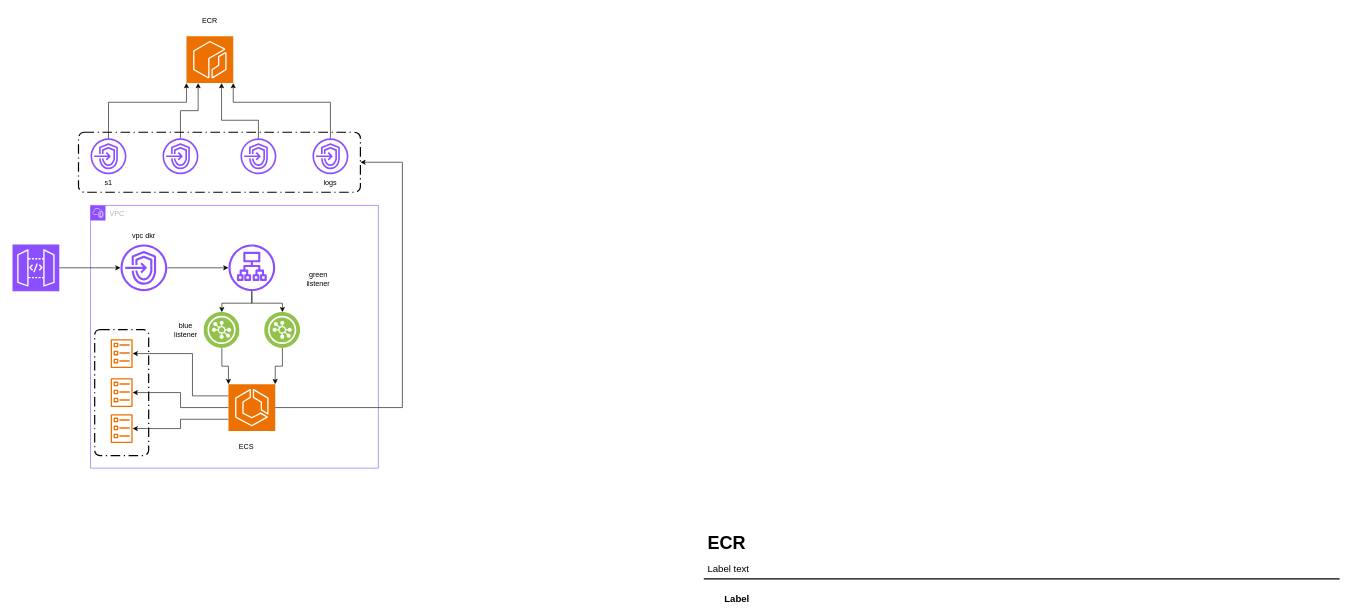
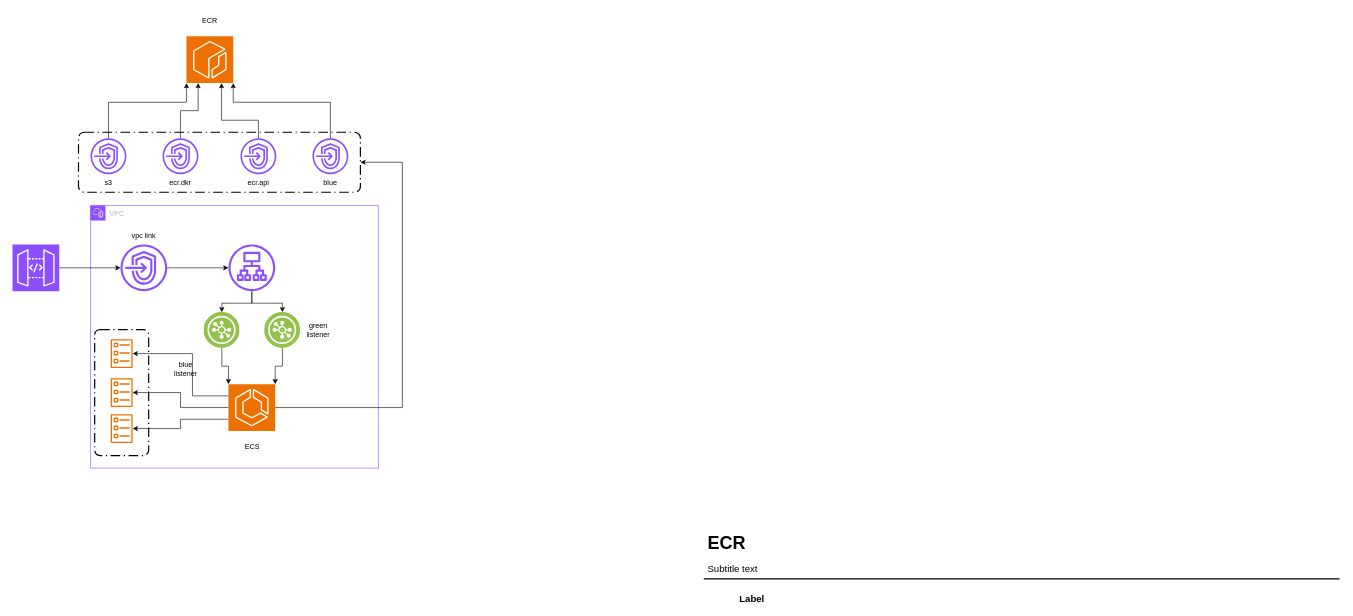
- <mxCell id="42" value="s1" style="text;strokeColor=none;align=center;fillColor=none;html=1;verticalAlign=middle;whiteSpace=wrap;rounded=0;" parent="1" vertex="1"><mxGeometry x="150" y="290" width="60" height="30" as="geometry" /></mxCell>
+ <mxCell id="42" value="s3" style="text;strokeColor=none;align=center;fillColor=none;html=1;verticalAlign=middle;whiteSpace=wrap;rounded=0;" parent="1" vertex="1"><mxGeometry x="150" y="290" width="60" height="30" as="geometry" /></mxCell>
+ <mxCell id="34" value="ecr.dkr" style="text;strokeColor=none;align=center;fillColor=none;html=1;verticalAlign=middle;whiteSpace=wrap;rounded=0;" parent="1" vertex="1"><mxGeometry x="270" y="290" width="60" height="30" as="geometry" /></mxCell>
+ <mxCell id="33" value="ecr.api" style="text;strokeColor=none;align=center;fillColor=none;html=1;verticalAlign=middle;whiteSpace=wrap;rounded=0;" parent="1" vertex="1"><mxGeometry x="400" y="290" width="60" height="30" as="geometry" /></mxCell>
- <mxCell id="44" value="&lt;div&gt;logs&lt;/div&gt;" style="text;strokeColor=none;align=center;fillColor=none;html=1;verticalAlign=middle;whiteSpace=wrap;rounded=0;" parent="1" vertex="1"><mxGeometry x="520" y="290" width="60" height="30" as="geometry" /></mxCell>
+ <mxCell id="44" value="&lt;div&gt;blue&lt;/div&gt;" style="text;strokeColor=none;align=center;fillColor=none;html=1;verticalAlign=middle;whiteSpace=wrap;rounded=0;" parent="1" vertex="1"><mxGeometry x="520" y="290" width="60" height="30" as="geometry" /></mxCell>
- <mxCell id="11" value="&lt;div&gt;vpc dkr&lt;/div&gt;" style="text;strokeColor=none;align=center;fillColor=none;html=1;verticalAlign=middle;whiteSpace=wrap;rounded=0;" vertex="1" parent="8"><mxGeometry x="59" y="35" width="60" height="30" as="geometry" /></mxCell>
+ <mxCell id="11" value="&lt;div&gt;vpc link&lt;/div&gt;" style="text;strokeColor=none;align=center;fillColor=none;html=1;verticalAlign=middle;whiteSpace=wrap;rounded=0;" vertex="1" parent="8"><mxGeometry x="59" y="35" width="60" height="30" as="geometry" /></mxCell>
- <mxCell id="21" value="green&lt;br&gt;listener" style="text;strokeColor=none;align=center;fillColor=none;html=1;verticalAlign=middle;whiteSpace=wrap;rounded=0;" vertex="1" parent="8"><mxGeometry x="350" y="108" width="60" height="30" as="geometry" /></mxCell>
+ <mxCell id="21" value="green&lt;br&gt;listener" style="text;strokeColor=none;align=center;fillColor=none;html=1;verticalAlign=middle;whiteSpace=wrap;rounded=0;" vertex="1" parent="8"><mxGeometry x="350" y="193" width="60" height="30" as="geometry" /></mxCell>
- <mxCell id="22" value="blue&lt;br&gt;listener" style="text;strokeColor=none;align=center;fillColor=none;html=1;verticalAlign=middle;whiteSpace=wrap;rounded=0;" vertex="1" parent="8"><mxGeometry x="129" y="193" width="60" height="30" as="geometry" /></mxCell>
+ <mxCell id="22" value="blue&lt;br&gt;listener" style="text;strokeColor=none;align=center;fillColor=none;html=1;verticalAlign=middle;whiteSpace=wrap;rounded=0;" vertex="1" parent="8"><mxGeometry x="129" y="258" width="60" height="30" as="geometry" /></mxCell>
- <mxCell id="25" value="ECS" style="text;strokeColor=none;align=center;fillColor=none;html=1;verticalAlign=middle;whiteSpace=wrap;rounded=0;" vertex="1" parent="8"><mxGeometry x="229.5" y="388" width="60" height="30" as="geometry" /></mxCell>
+ <mxCell id="25" value="ECS" style="text;strokeColor=none;align=center;fillColor=none;html=1;verticalAlign=middle;whiteSpace=wrap;rounded=0;" vertex="1" parent="8"><mxGeometry x="239.5" y="388" width="60" height="30" as="geometry" /></mxCell>
- <mxCell id="3" value="Label text&lt;br style=&quot;font-size: 16px&quot;&gt;" style="text;html=1;resizable=0;points=[];autosize=1;align=left;verticalAlign=top;spacingTop=-4;fontSize=16;" parent="1" vertex="1"><mxGeometry x="1176.5" y="934.5" width="100" height="20" as="geometry" /></mxCell>
+ <mxCell id="3" value="Subtitle text&lt;br style=&quot;font-size: 16px&quot;&gt;" style="text;html=1;resizable=0;points=[];autosize=1;align=left;verticalAlign=top;spacingTop=-4;fontSize=16;" parent="1" vertex="1"><mxGeometry x="1176.5" y="934.5" width="100" height="20" as="geometry" /></mxCell>
- <mxCell id="4" value="Label" style="text;html=1;resizable=0;points=[];autosize=1;align=left;verticalAlign=top;spacingTop=-4;fontSize=16;fontStyle=1" parent="1" vertex="1"><mxGeometry x="1204.5" y="984.5" width="50" height="20" as="geometry" /></mxCell>
+ <mxCell id="4" value="Label" style="text;html=1;resizable=0;points=[];autosize=1;align=left;verticalAlign=top;spacingTop=-4;fontSize=16;fontStyle=1" parent="1" vertex="1"><mxGeometry x="1229.5" y="984.5" width="50" height="20" as="geometry" /></mxCell>
